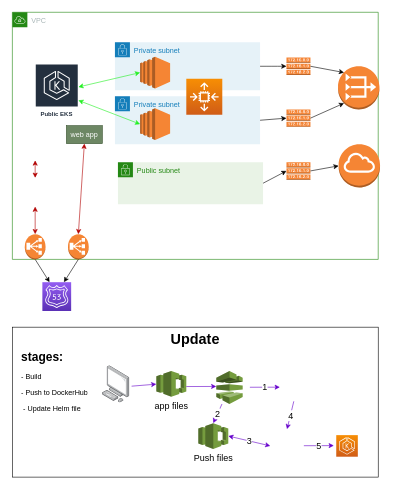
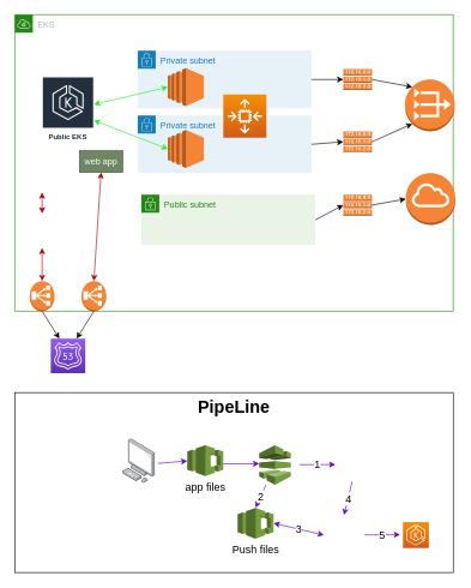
- <mxCell id="2" value="VPC" style="points=[[0,0],[0.25,0],[0.5,0],[0.75,0],[1,0],[1,0.25],[1,0.5],[1,0.75],[1,1],[0.75,1],[0.5,1],[0.25,1],[0,1],[0,0.75],[0,0.5],[0,0.25]];outlineConnect=0;gradientColor=none;html=1;whiteSpace=wrap;fontSize=12;fontStyle=0;container=1;pointerEvents=0;collapsible=0;recursiveResize=0;shape=mxgraph.aws4.group;grIcon=mxgraph.aws4.group_vpc;strokeColor=#248814;fillColor=none;verticalAlign=top;align=left;spacingLeft=30;fontColor=#AAB7B8;dashed=0;" vertex="1" parent="1"><mxGeometry x="20" y="20" width="610" height="412" as="geometry" /></mxCell>
+ <mxCell id="2" value="EKS" style="points=[[0,0],[0.25,0],[0.5,0],[0.75,0],[1,0],[1,0.25],[1,0.5],[1,0.75],[1,1],[0.75,1],[0.5,1],[0.25,1],[0,1],[0,0.75],[0,0.5],[0,0.25]];outlineConnect=0;gradientColor=none;html=1;whiteSpace=wrap;fontSize=12;fontStyle=0;container=1;pointerEvents=0;collapsible=0;recursiveResize=0;shape=mxgraph.aws4.group;grIcon=mxgraph.aws4.group_vpc;strokeColor=#248814;fillColor=none;verticalAlign=top;align=left;spacingLeft=30;fontColor=#AAB7B8;dashed=0;" vertex="1" parent="1"><mxGeometry x="20" y="20" width="610" height="412" as="geometry" /></mxCell>
- <mxCell id="32" value="&lt;h1&gt;&lt;span style=&quot;background-color: initial;&quot;&gt;Update&lt;/span&gt;&lt;/h1&gt;&lt;h1 style=&quot;text-align: left;&quot;&gt;&lt;br&gt;&lt;/h1&gt;" style="text;html=1;fillColor=none;spacing=5;spacingTop=-20;whiteSpace=wrap;overflow=hidden;rounded=0;align=center;strokeColor=default;" vertex="1" parent="1"><mxGeometry x="20" y="545" width="610" height="250" as="geometry" /></mxCell>
+ <mxCell id="32" value="&lt;h1&gt;&lt;span style=&quot;background-color: initial;&quot;&gt;PipeLine&lt;/span&gt;&lt;/h1&gt;&lt;h1 style=&quot;text-align: left;&quot;&gt;&lt;br&gt;&lt;/h1&gt;" style="text;html=1;fillColor=none;spacing=5;spacingTop=-20;whiteSpace=wrap;overflow=hidden;rounded=0;align=center;strokeColor=default;" vertex="1" parent="1"><mxGeometry x="20" y="545" width="610" height="250" as="geometry" /></mxCell>
- <mxCell id="33" value="&lt;h1 style=&quot;font-size: 20px;&quot;&gt;stages:&lt;/h1&gt;&lt;p&gt;- Build&lt;/p&gt;&lt;p&gt;- Push to DockerHub&lt;/p&gt;&lt;p&gt;&amp;nbsp;- Update Helm file&lt;/p&gt;" style="text;html=1;strokeColor=none;fillColor=none;spacing=5;spacingTop=-20;whiteSpace=wrap;overflow=hidden;rounded=0;" vertex="1" parent="1"><mxGeometry x="30" y="580" width="120" height="120" as="geometry" /></mxCell>
